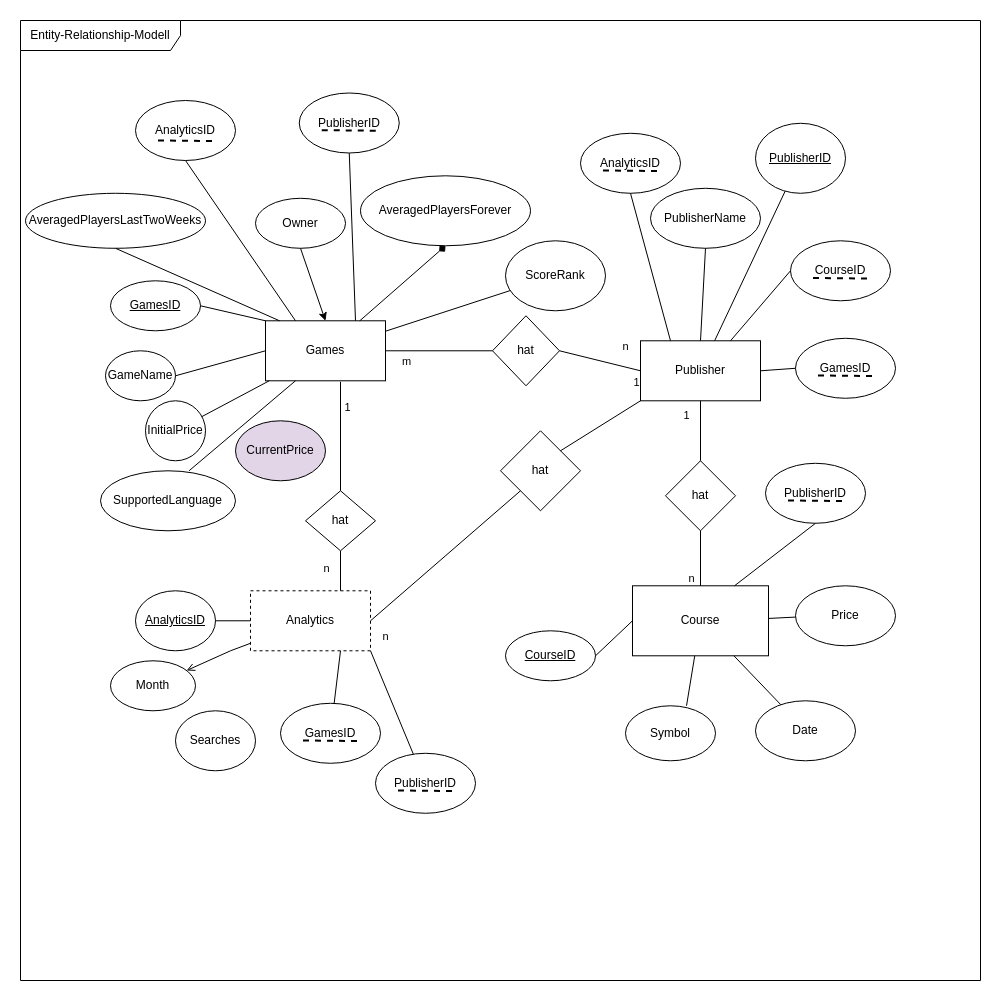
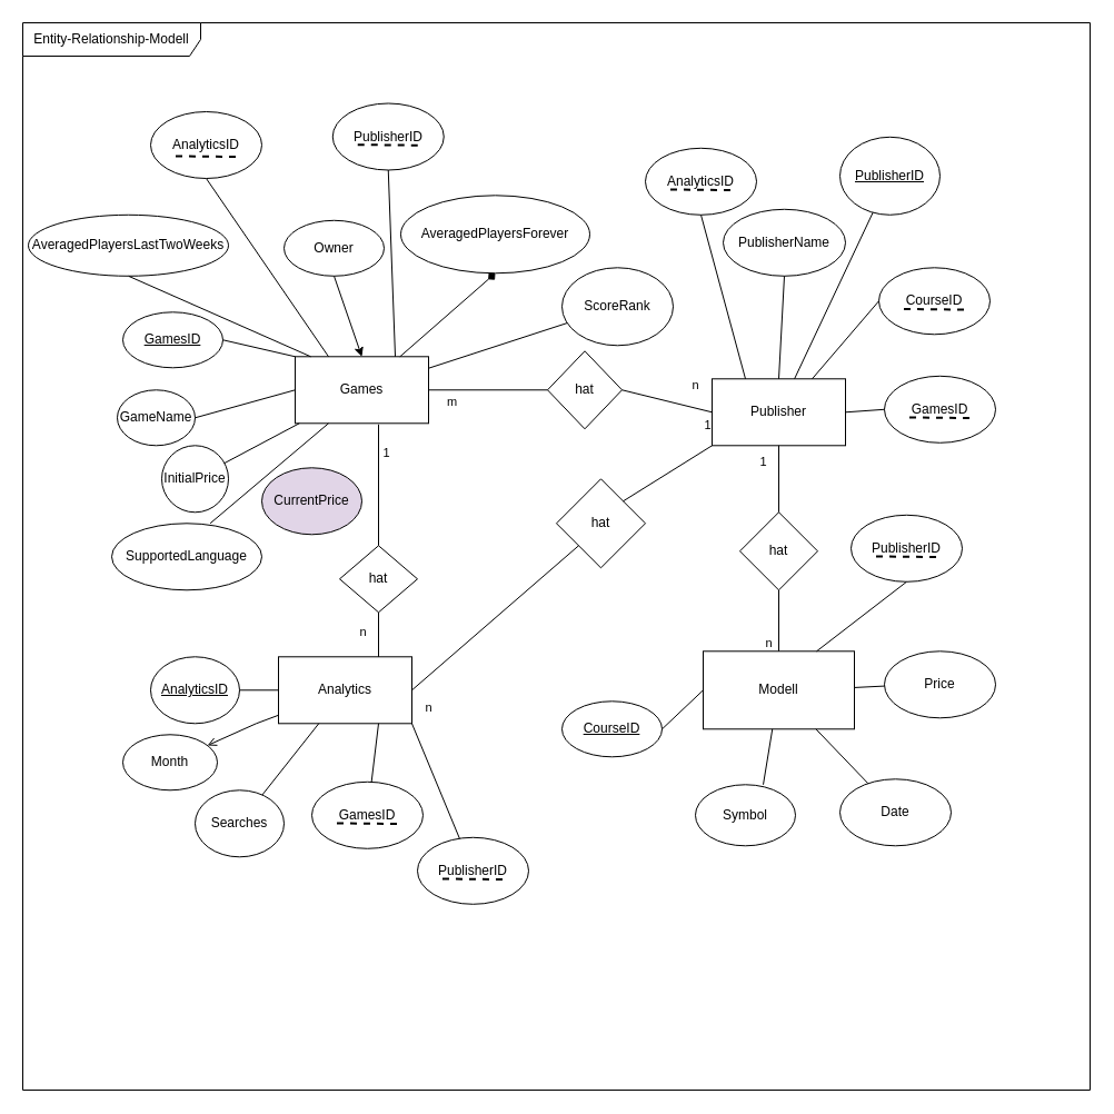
- <mxCell id="38" value="Analytics" style="rounded=0;whiteSpace=wrap;html=1;dashed=1;" parent="2" vertex="1"><mxGeometry x="230" y="570.29" width="120" height="60" as="geometry" /></mxCell>
+ <mxCell id="38" value="Analytics" style="rounded=0;whiteSpace=wrap;html=1;" parent="2" vertex="1"><mxGeometry x="230" y="570.29" width="120" height="60" as="geometry" /></mxCell>
- <mxCell id="26" value="Course" style="rounded=0;whiteSpace=wrap;html=1;" parent="2" vertex="1"><mxGeometry x="612" y="565.29" width="136" height="70" as="geometry" /></mxCell>
+ <mxCell id="26" value="Modell" style="rounded=0;whiteSpace=wrap;html=1;" parent="2" vertex="1"><mxGeometry x="612" y="565.29" width="136" height="70" as="geometry" /></mxCell>
+ <mxCell id="44" value="" style="endArrow=none;html=1;rounded=0;" parent="2" source="38" target="41" edge="1"><mxGeometry width="50" height="50" relative="1" as="geometry"><mxPoint x="445" y="490.29" as="sourcePoint" /><mxPoint x="495" y="440.29" as="targetPoint" /></mxGeometry></mxCell>
